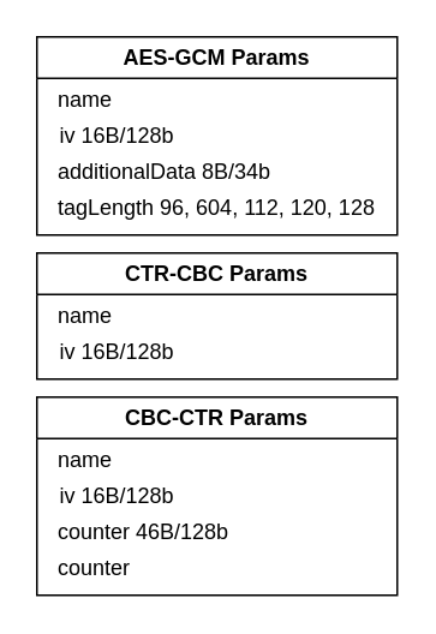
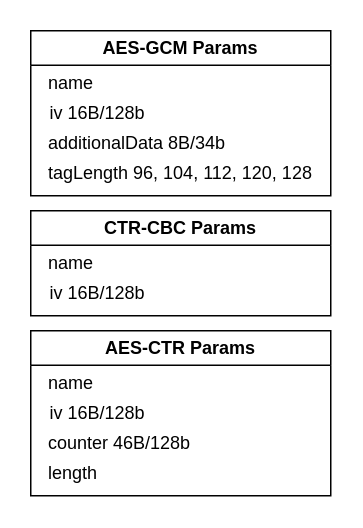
- <mxCell id="6" value="tagLength 96, 604, 112, 120, 128" style="text;html=1;align=left;verticalAlign=middle;whiteSpace=wrap;rounded=0;" vertex="1" parent="2"><mxGeometry x="10" y="80" width="190" height="30" as="geometry" /></mxCell>
+ <mxCell id="6" value="tagLength 96, 104, 112, 120, 128" style="text;html=1;align=left;verticalAlign=middle;whiteSpace=wrap;rounded=0;" vertex="1" parent="2"><mxGeometry x="10" y="80" width="190" height="30" as="geometry" /></mxCell>
- <mxCell id="10" value="CBC-CTR Params" style="swimlane;whiteSpace=wrap;html=1;" vertex="1" parent="1"><mxGeometry x="20" y="220" width="200" height="110" as="geometry" /></mxCell>
+ <mxCell id="10" value="AES-CTR Params" style="swimlane;whiteSpace=wrap;html=1;" vertex="1" parent="1"><mxGeometry x="20" y="220" width="200" height="110" as="geometry" /></mxCell>
- <mxCell id="14" value="counter " style="text;html=1;align=left;verticalAlign=middle;whiteSpace=wrap;rounded=0;" vertex="1" parent="10"><mxGeometry x="10" y="80" width="130" height="30" as="geometry" /></mxCell>
+ <mxCell id="14" value="length " style="text;html=1;align=left;verticalAlign=middle;whiteSpace=wrap;rounded=0;" vertex="1" parent="10"><mxGeometry x="10" y="80" width="130" height="30" as="geometry" /></mxCell>
